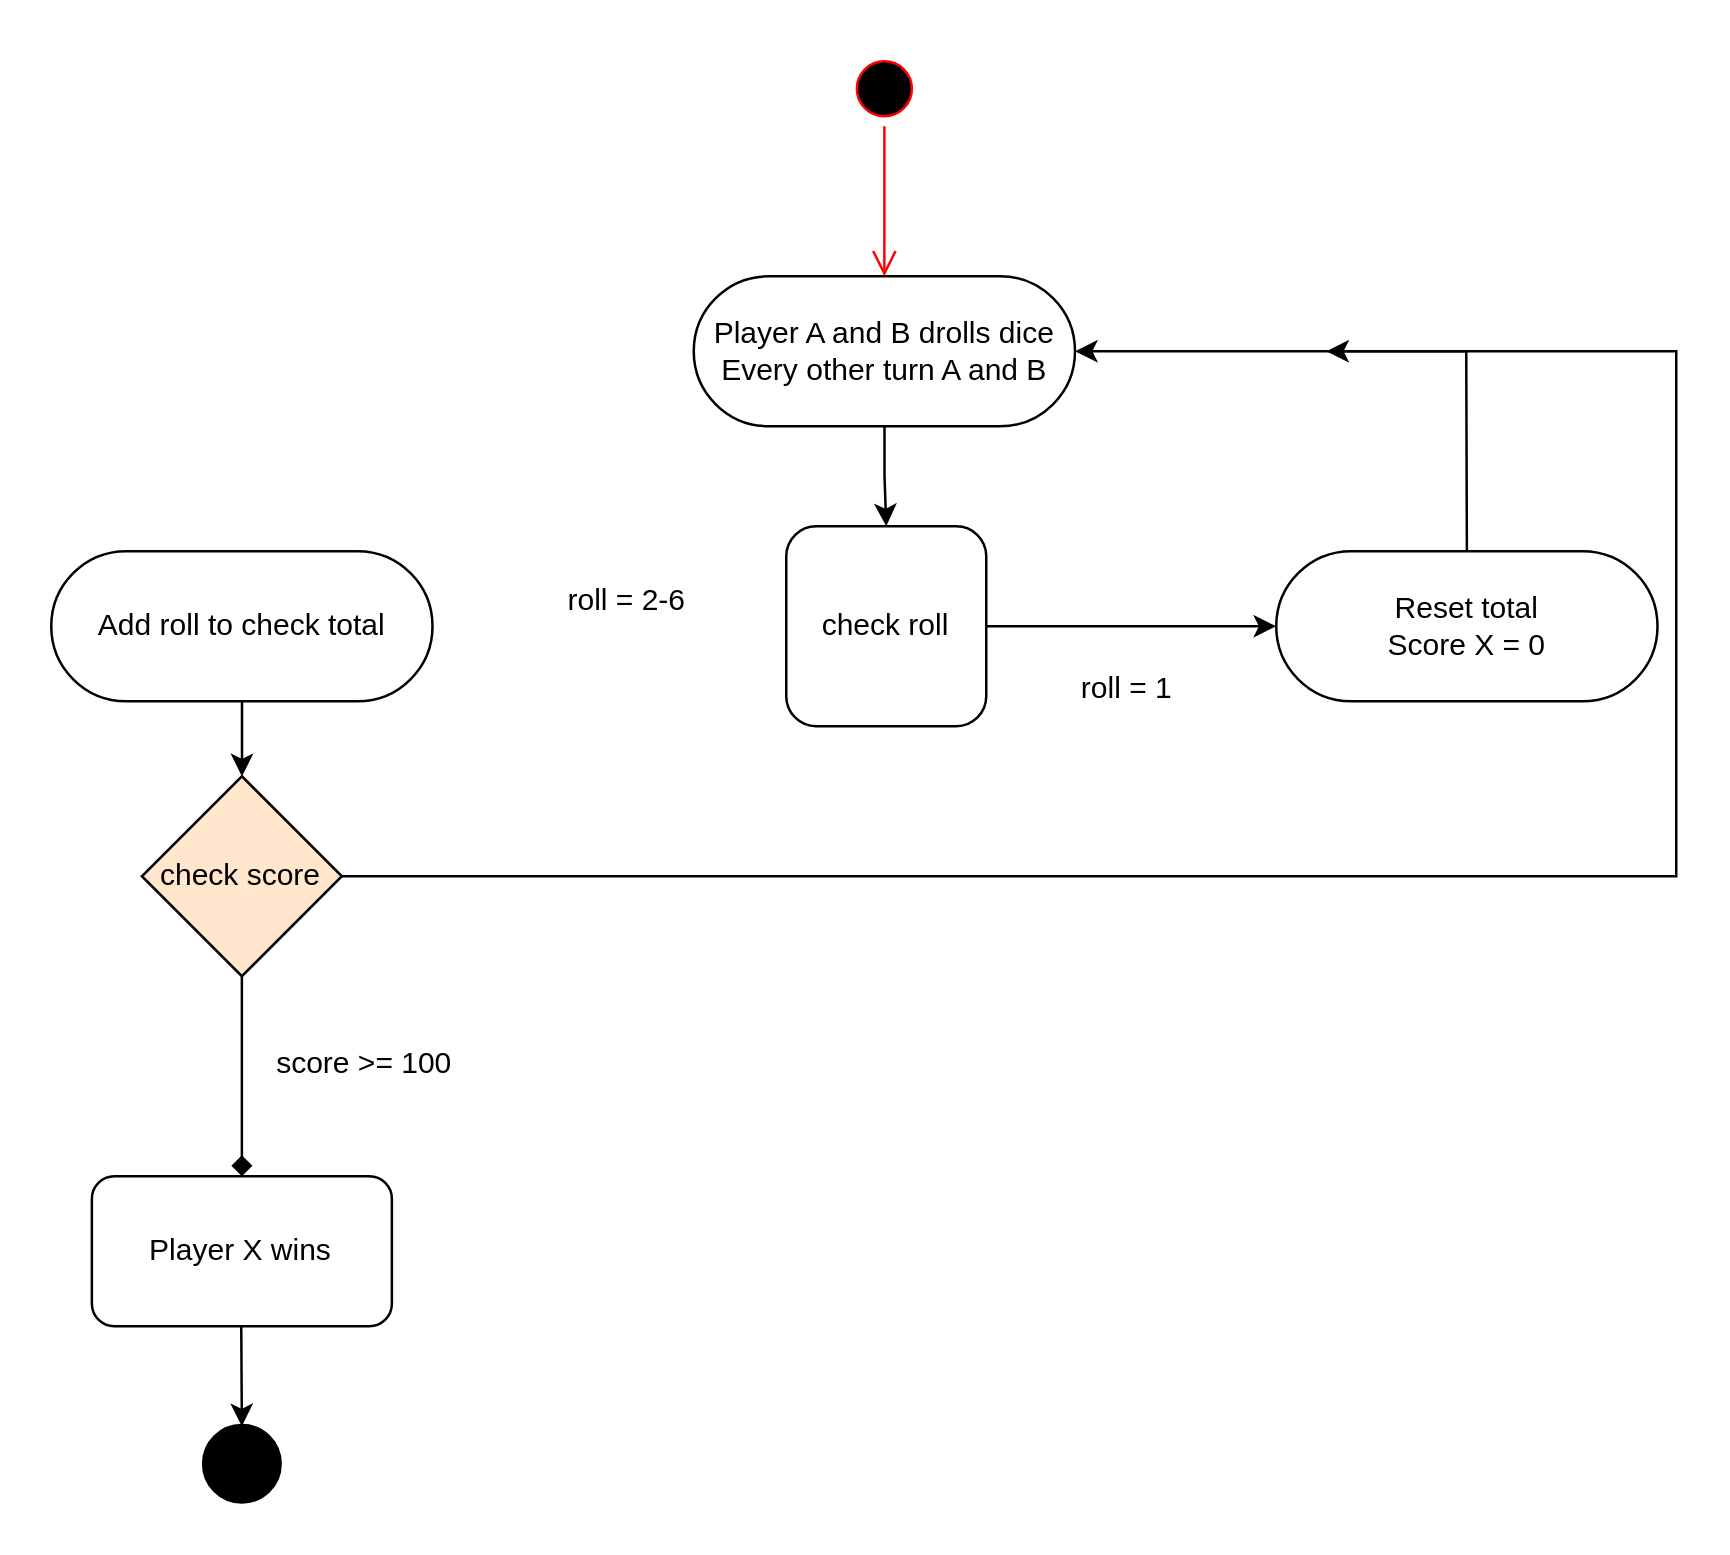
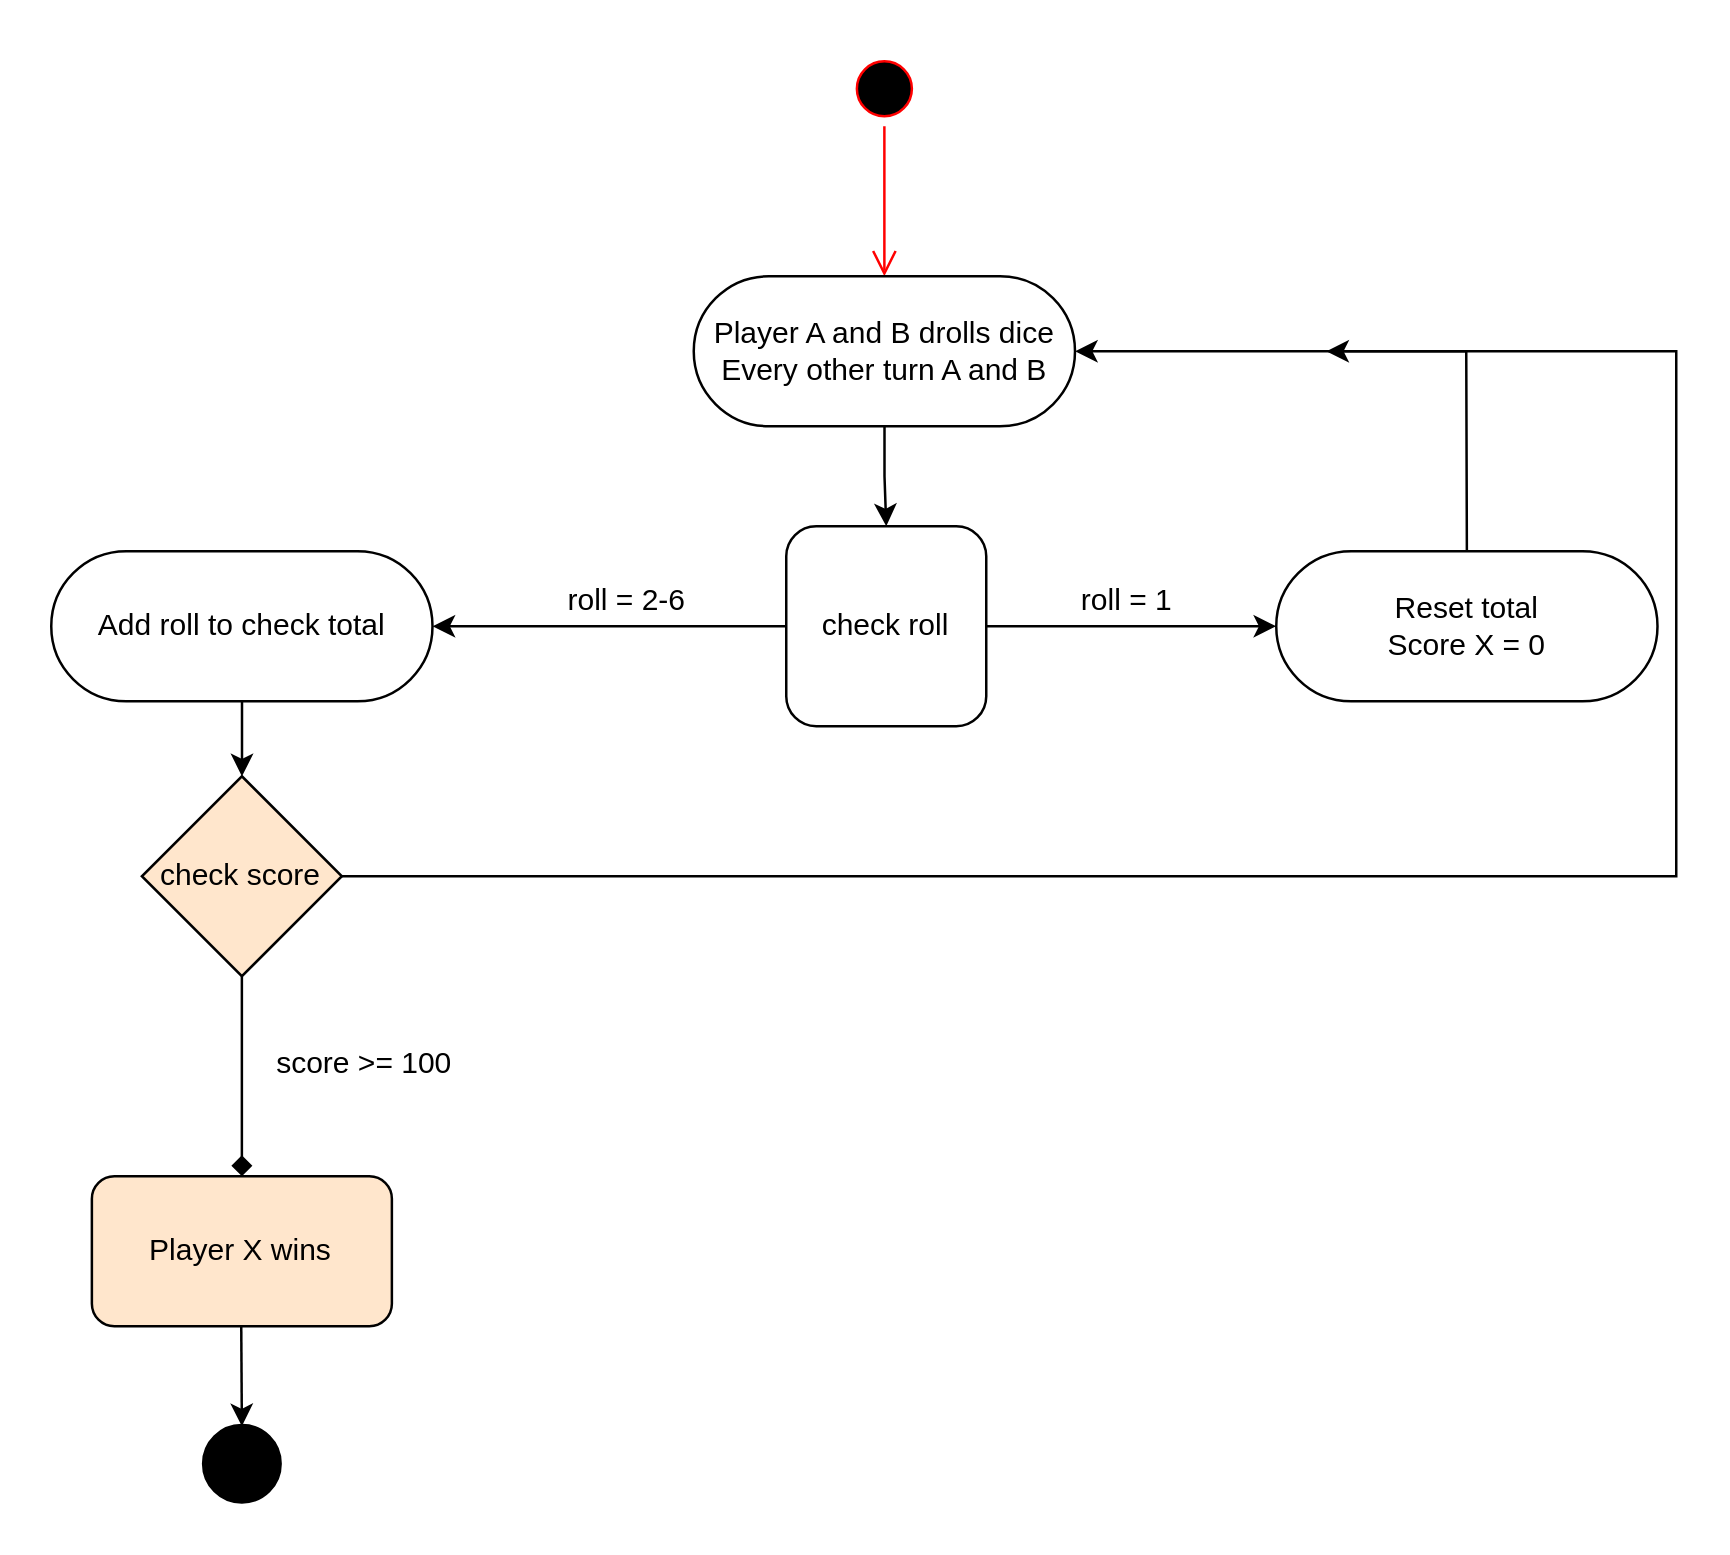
+ <mxCell id="11" value="" style="endArrow=classic;html=1;rounded=0;entryX=1;entryY=0.5;entryDx=0;entryDy=0;entryPerimeter=0;exitX=0;exitY=0.5;exitDx=0;exitDy=0;" edge="1" parent="1" source="8" target="10"><mxGeometry width="50" height="50" relative="1" as="geometry"><mxPoint x="210" y="390" as="sourcePoint" /><mxPoint x="160" y="350" as="targetPoint" /></mxGeometry></mxCell>
- <mxCell id="15" value="roll = 1" style="text;html=1;align=center;verticalAlign=middle;resizable=0;points=[];autosize=1;strokeColor=none;fillColor=none;" vertex="1" parent="1"><mxGeometry x="420" y="260" width="60" height="30" as="geometry" /></mxCell>
+ <mxCell id="15" value="roll = 1" style="text;html=1;align=center;verticalAlign=middle;resizable=0;points=[];autosize=1;strokeColor=none;fillColor=none;" vertex="1" parent="1"><mxGeometry x="420" y="225" width="60" height="30" as="geometry" /></mxCell>
- <mxCell id="19" value="Player X wins" style="rounded=1;whiteSpace=wrap;html=1;" vertex="1" parent="1"><mxGeometry x="36.25" y="470" width="120" height="60" as="geometry" /></mxCell>
+ <mxCell id="19" value="Player X wins" style="rounded=1;whiteSpace=wrap;html=1;fillColor=#ffe6cc;" vertex="1" parent="1"><mxGeometry x="36.25" y="470" width="120" height="60" as="geometry" /></mxCell>
